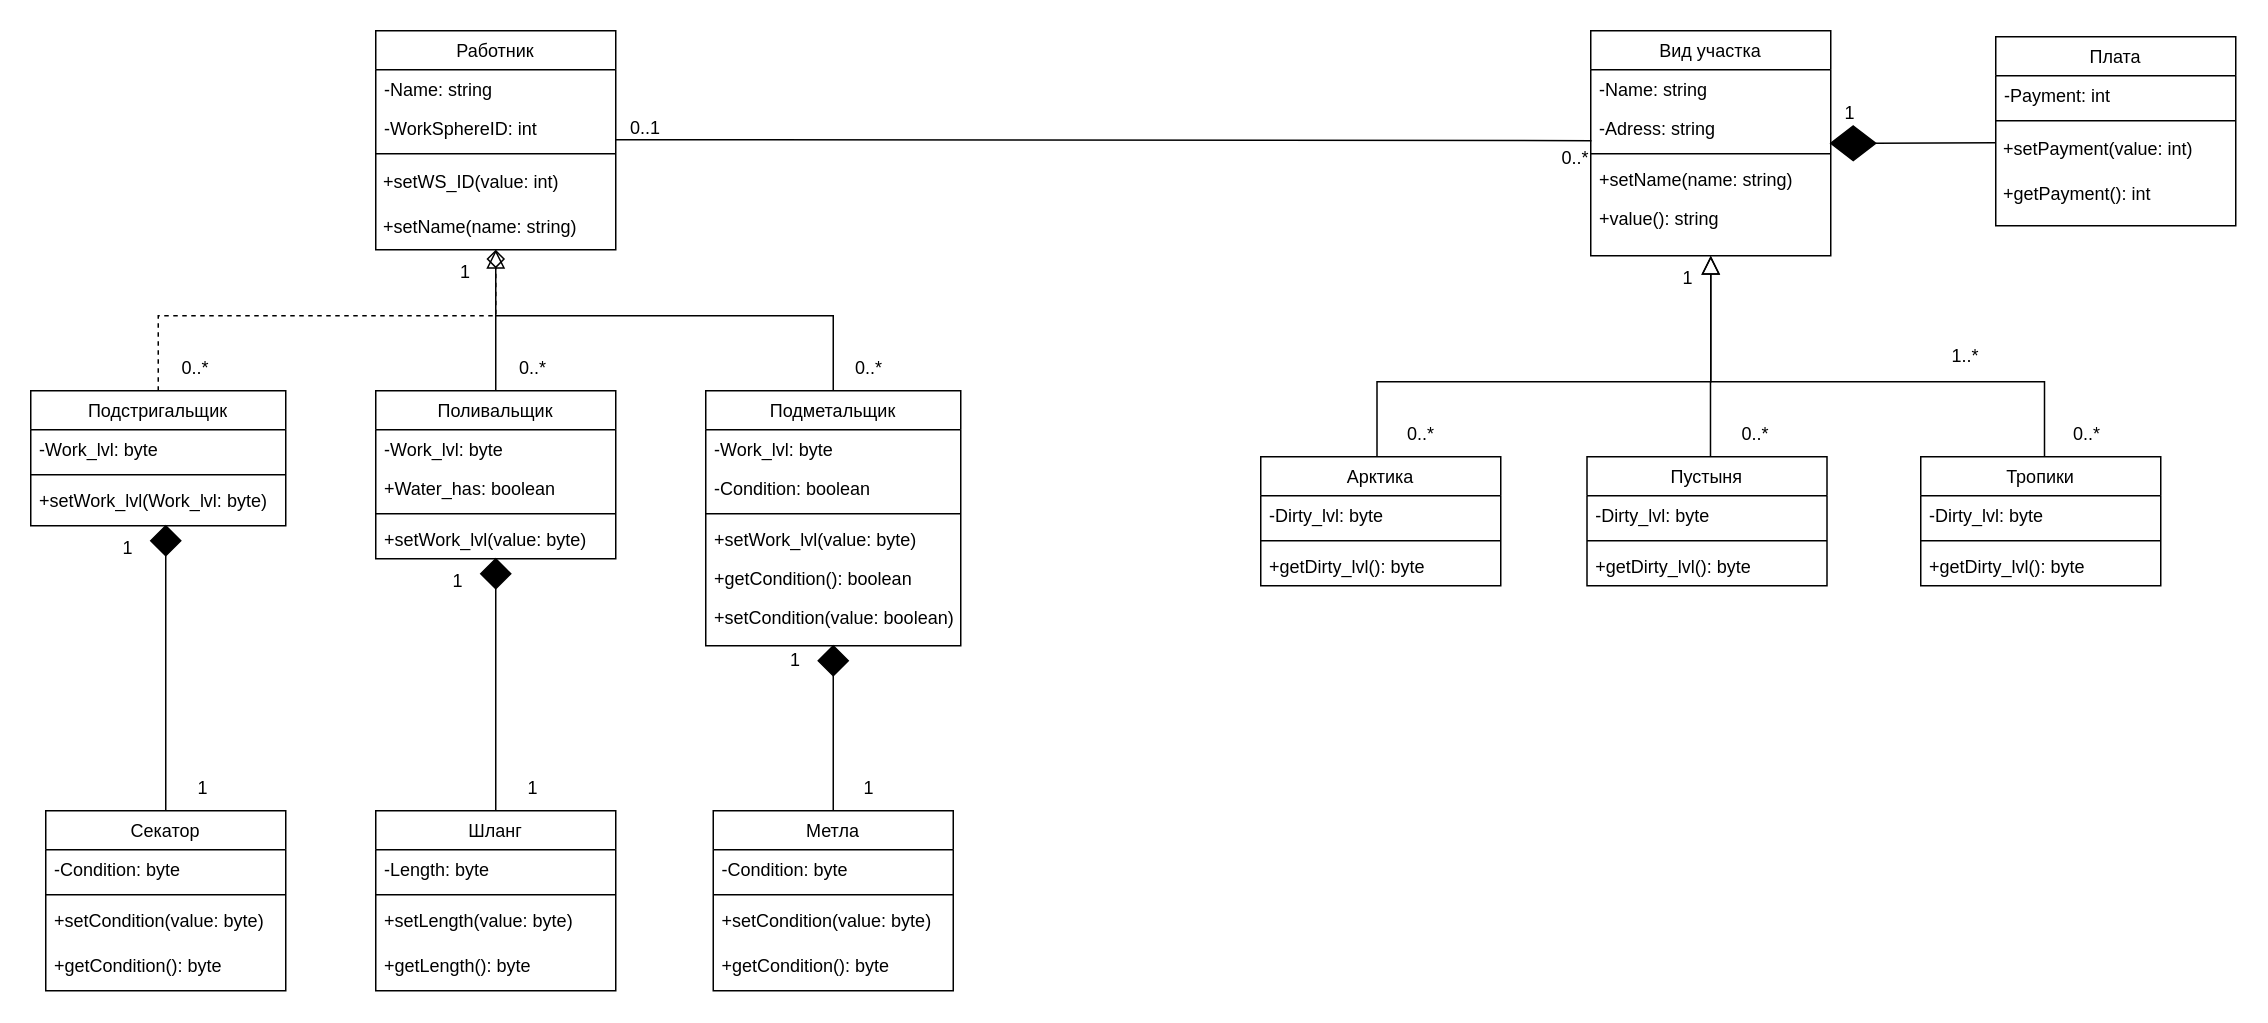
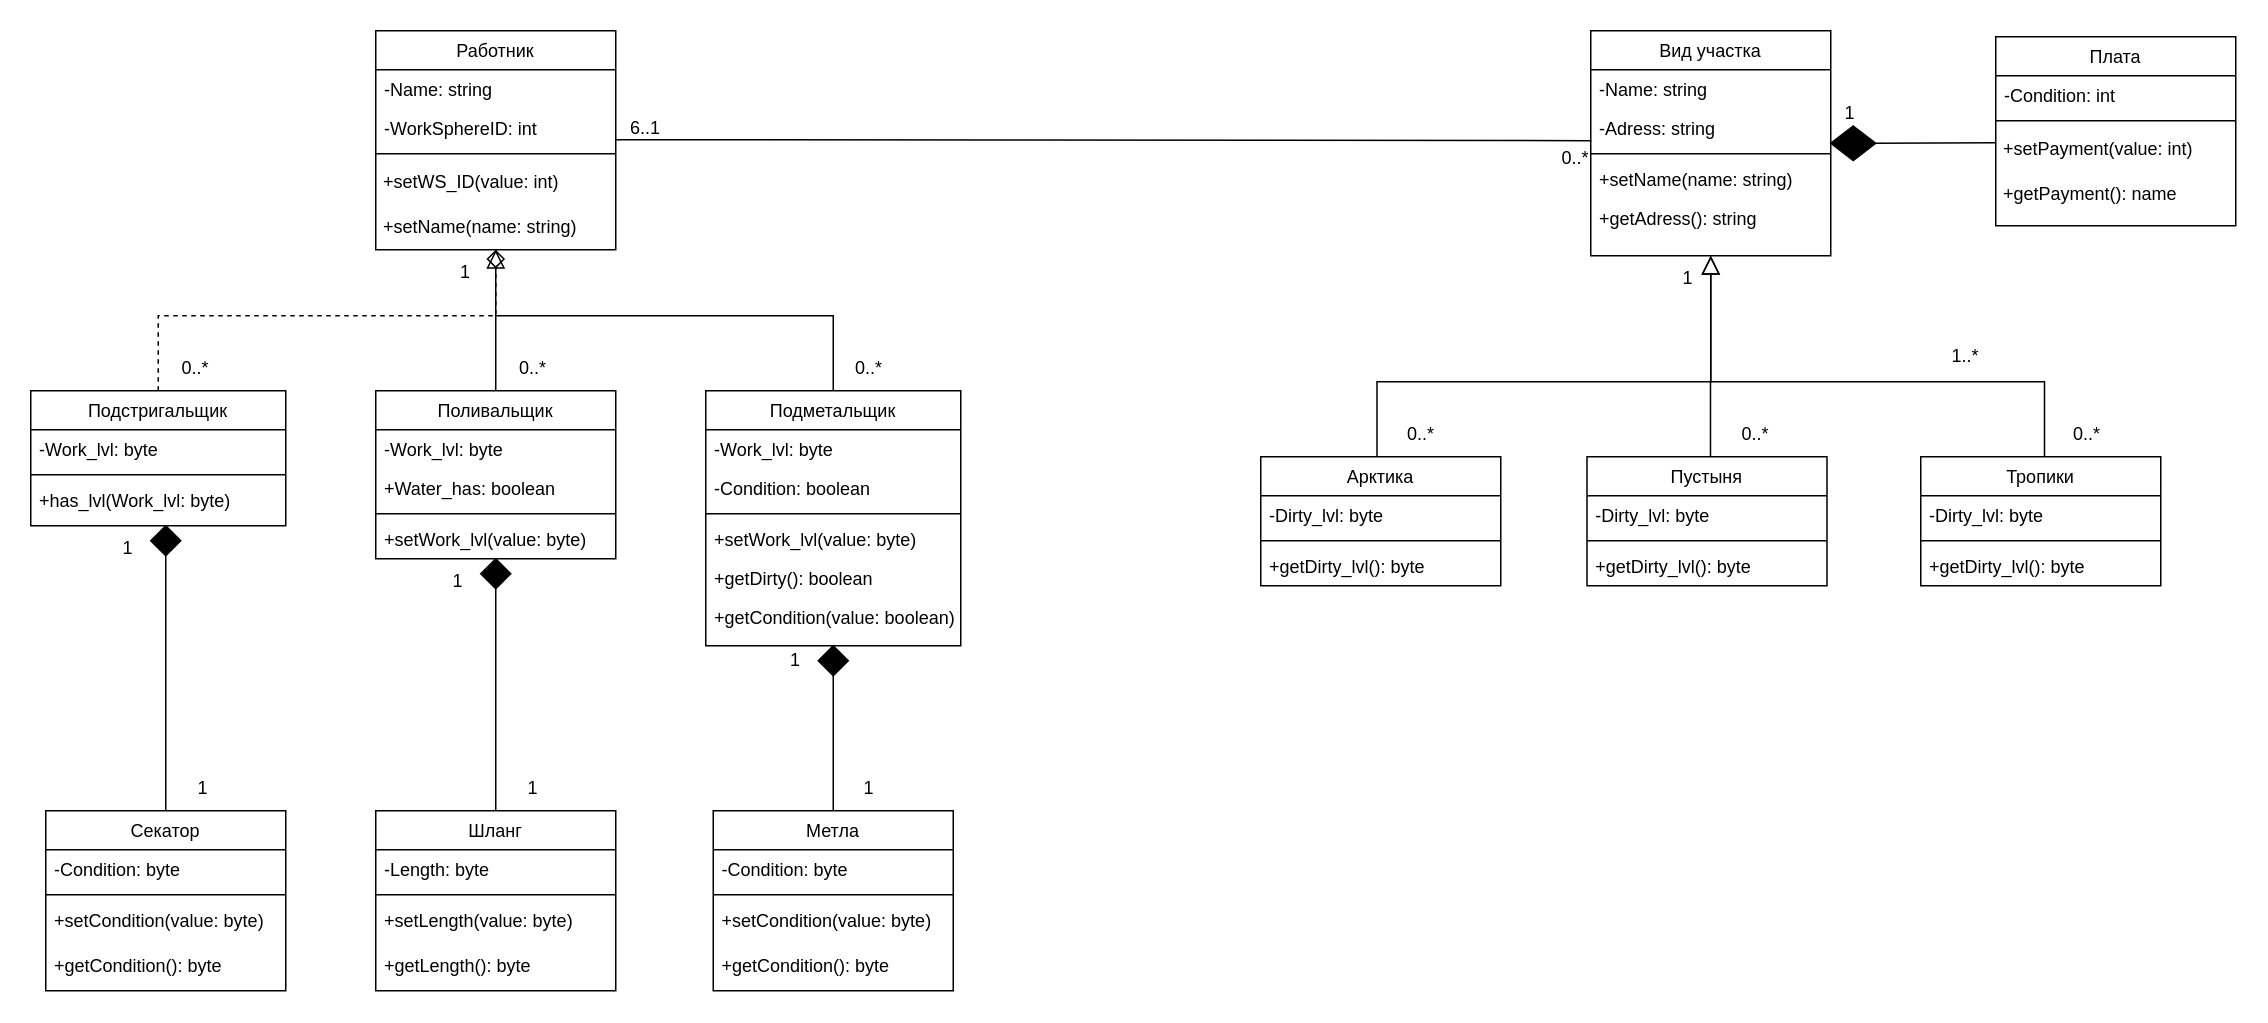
- <mxCell id="70" value="-Payment: int" style="text;align=left;verticalAlign=top;spacingLeft=4;spacingRight=4;overflow=hidden;rotatable=0;points=[[0,0.5],[1,0.5]];portConstraint=eastwest;" parent="69" vertex="1"><mxGeometry y="26" width="160" height="26" as="geometry" /></mxCell>
+ <mxCell id="70" value="-Condition: int" style="text;align=left;verticalAlign=top;spacingLeft=4;spacingRight=4;overflow=hidden;rotatable=0;points=[[0,0.5],[1,0.5]];portConstraint=eastwest;" parent="69" vertex="1"><mxGeometry y="26" width="160" height="26" as="geometry" /></mxCell>
- <mxCell id="85" value="0..1" style="text;html=1;strokeColor=none;fillColor=none;align=center;verticalAlign=middle;whiteSpace=wrap;rounded=0;" parent="1" vertex="1"><mxGeometry x="400" y="70" width="60" height="30" as="geometry" /></mxCell>
+ <mxCell id="85" value="6..1" style="text;html=1;strokeColor=none;fillColor=none;align=center;verticalAlign=middle;whiteSpace=wrap;rounded=0;" parent="1" vertex="1"><mxGeometry x="400" y="70" width="60" height="30" as="geometry" /></mxCell>
- <mxCell id="73" value="&amp;nbsp;+getPayment(): int" style="text;html=1;align=left;verticalAlign=middle;resizable=0;points=[];autosize=1;strokeColor=none;fillColor=none;" parent="69" vertex="1"><mxGeometry y="90" width="160" height="30" as="geometry" /></mxCell>
+ <mxCell id="73" value="&amp;nbsp;+getPayment(): name" style="text;html=1;align=left;verticalAlign=middle;resizable=0;points=[];autosize=1;strokeColor=none;fillColor=none;" parent="69" vertex="1"><mxGeometry y="90" width="160" height="30" as="geometry" /></mxCell>
- <mxCell id="19" value="+value(): string" style="text;align=left;verticalAlign=top;spacingLeft=4;spacingRight=4;overflow=hidden;rotatable=0;points=[[0,0.5],[1,0.5]];portConstraint=eastwest;" parent="14" vertex="1"><mxGeometry y="112" width="160" height="26" as="geometry" /></mxCell>
+ <mxCell id="19" value="+getAdress(): string" style="text;align=left;verticalAlign=top;spacingLeft=4;spacingRight=4;overflow=hidden;rotatable=0;points=[[0,0.5],[1,0.5]];portConstraint=eastwest;" parent="14" vertex="1"><mxGeometry y="112" width="160" height="26" as="geometry" /></mxCell>
- <mxCell id="11" value="+setWork_lvl(Work_lvl: byte)" style="text;align=left;verticalAlign=top;spacingLeft=4;spacingRight=4;overflow=hidden;rotatable=0;points=[[0,0.5],[1,0.5]];portConstraint=eastwest;" parent="8" vertex="1"><mxGeometry y="60" width="170" height="26" as="geometry" /></mxCell>
+ <mxCell id="11" value="+has_lvl(Work_lvl: byte)" style="text;align=left;verticalAlign=top;spacingLeft=4;spacingRight=4;overflow=hidden;rotatable=0;points=[[0,0.5],[1,0.5]];portConstraint=eastwest;" parent="8" vertex="1"><mxGeometry y="60" width="170" height="26" as="geometry" /></mxCell>
- <mxCell id="25" value="+getCondition(): boolean" style="text;align=left;verticalAlign=top;spacingLeft=4;spacingRight=4;overflow=hidden;rotatable=0;points=[[0,0.5],[1,0.5]];portConstraint=eastwest;" parent="20" vertex="1"><mxGeometry y="112" width="170" height="26" as="geometry" /></mxCell>
+ <mxCell id="25" value="+getDirty(): boolean" style="text;align=left;verticalAlign=top;spacingLeft=4;spacingRight=4;overflow=hidden;rotatable=0;points=[[0,0.5],[1,0.5]];portConstraint=eastwest;" parent="20" vertex="1"><mxGeometry y="112" width="170" height="26" as="geometry" /></mxCell>
- <mxCell id="26" value="+setCondition(value: boolean)" style="text;align=left;verticalAlign=top;spacingLeft=4;spacingRight=4;overflow=hidden;rotatable=0;points=[[0,0.5],[1,0.5]];portConstraint=eastwest;" parent="20" vertex="1"><mxGeometry y="138" width="170" height="26" as="geometry" /></mxCell>
+ <mxCell id="26" value="+getCondition(value: boolean)" style="text;align=left;verticalAlign=top;spacingLeft=4;spacingRight=4;overflow=hidden;rotatable=0;points=[[0,0.5],[1,0.5]];portConstraint=eastwest;" parent="20" vertex="1"><mxGeometry y="138" width="170" height="26" as="geometry" /></mxCell>
